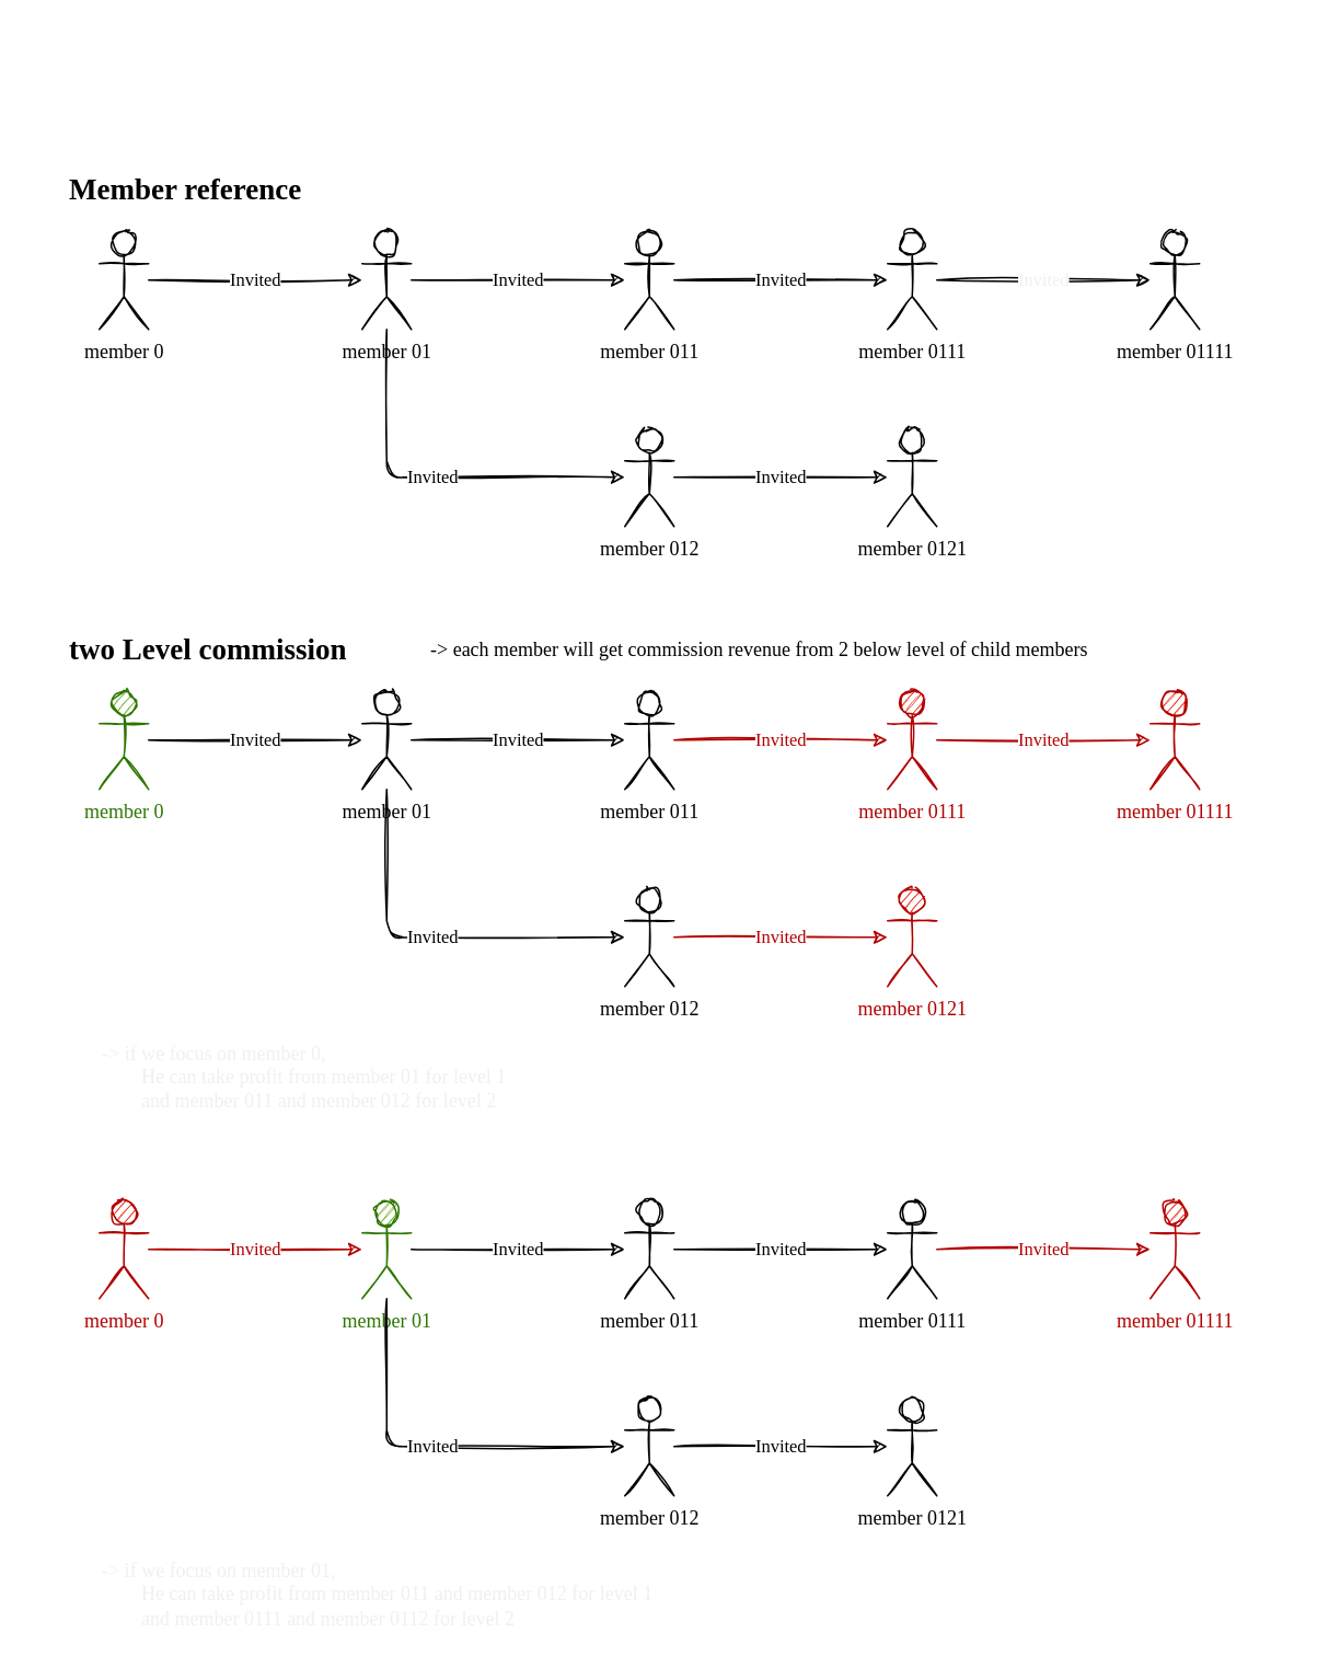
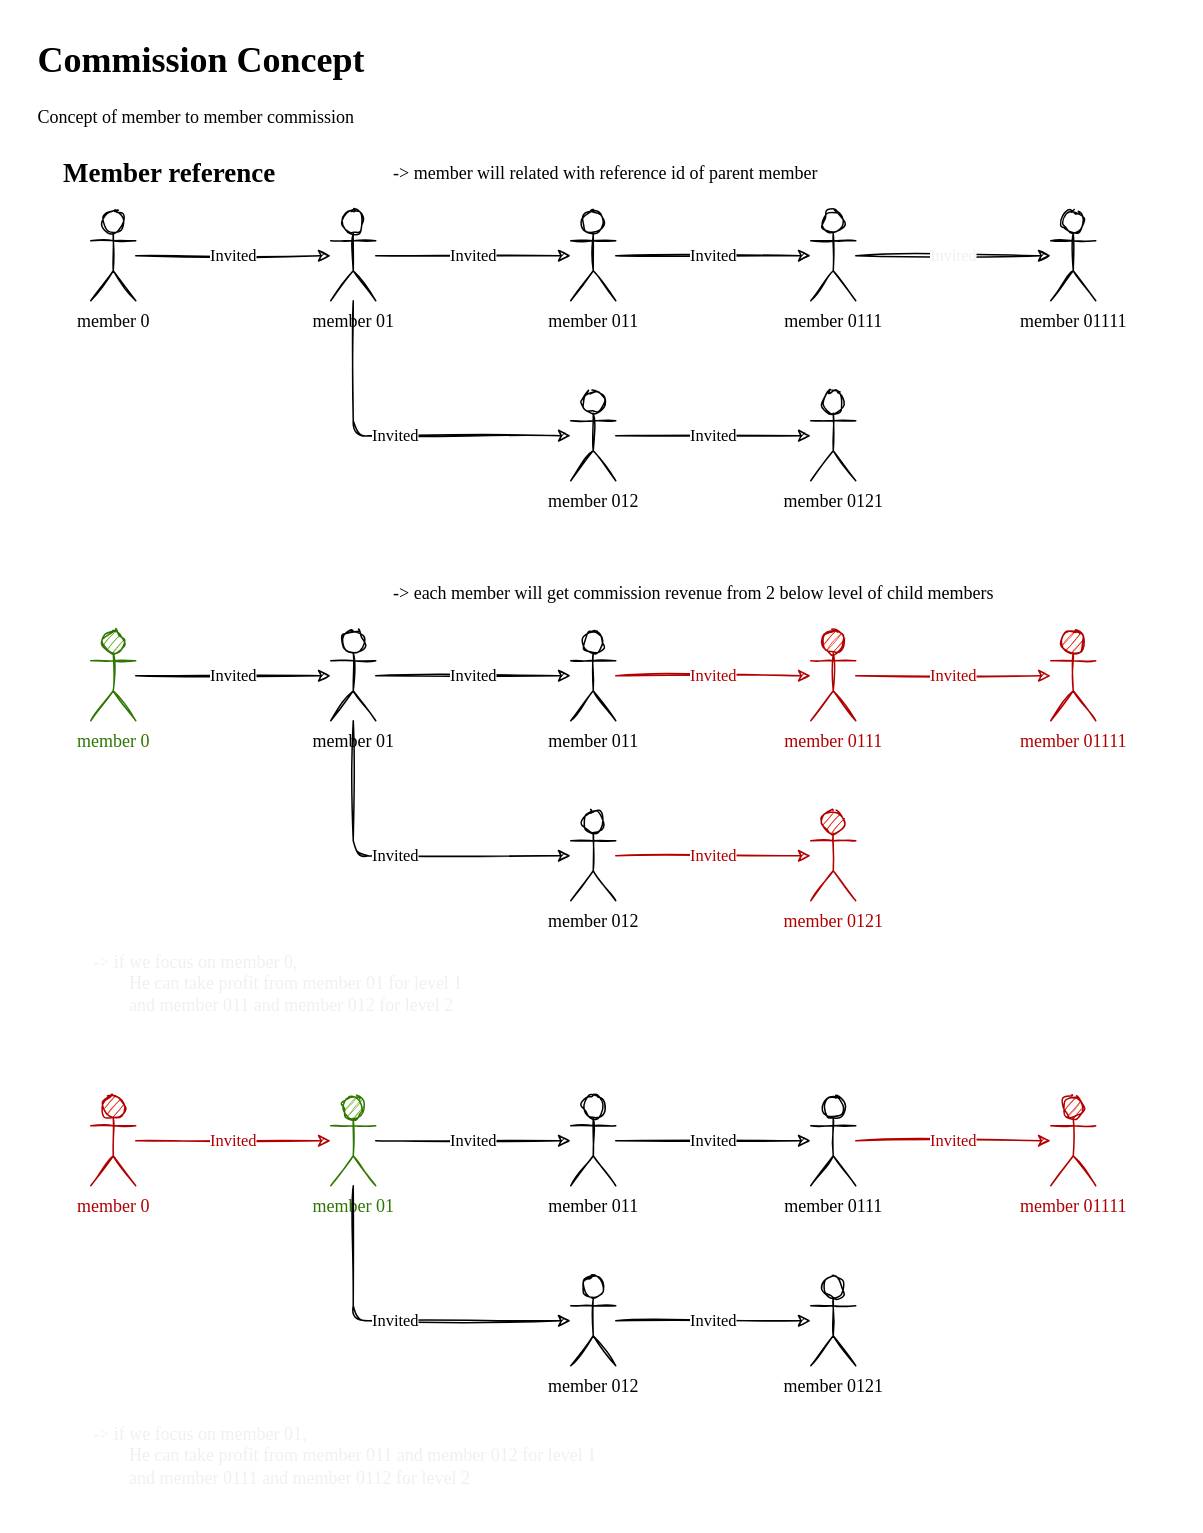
+ <mxCell id="2" value="&lt;h1&gt;Commission Concept&lt;/h1&gt;&lt;p&gt;Concept of member to member commission&lt;/p&gt;" style="text;html=1;strokeColor=none;fillColor=none;spacing=5;spacingTop=-20;whiteSpace=wrap;overflow=hidden;rounded=1;fontFamily=Fira Code;sketch=1;" parent="1" vertex="1"><mxGeometry x="20" y="20" width="560" height="80" as="geometry" /></mxCell>
+ <mxCell id="5" value="-&amp;gt; member will related with reference id of parent member" style="text;html=1;strokeColor=none;fillColor=none;align=left;verticalAlign=middle;whiteSpace=wrap;rounded=0;sketch=1;fontFamily=Fira Code;fontSize=12;" parent="3" vertex="1"><mxGeometry x="220" width="470" height="30" as="geometry" /></mxCell>
- <mxCell id="7" value="two Level commission" style="text;html=1;strokeColor=none;fillColor=none;align=left;verticalAlign=middle;whiteSpace=wrap;rounded=0;sketch=1;fontFamily=Fira Code;fontStyle=1;fontSize=18;" parent="6" vertex="1"><mxGeometry width="220" height="30" as="geometry" /></mxCell>
